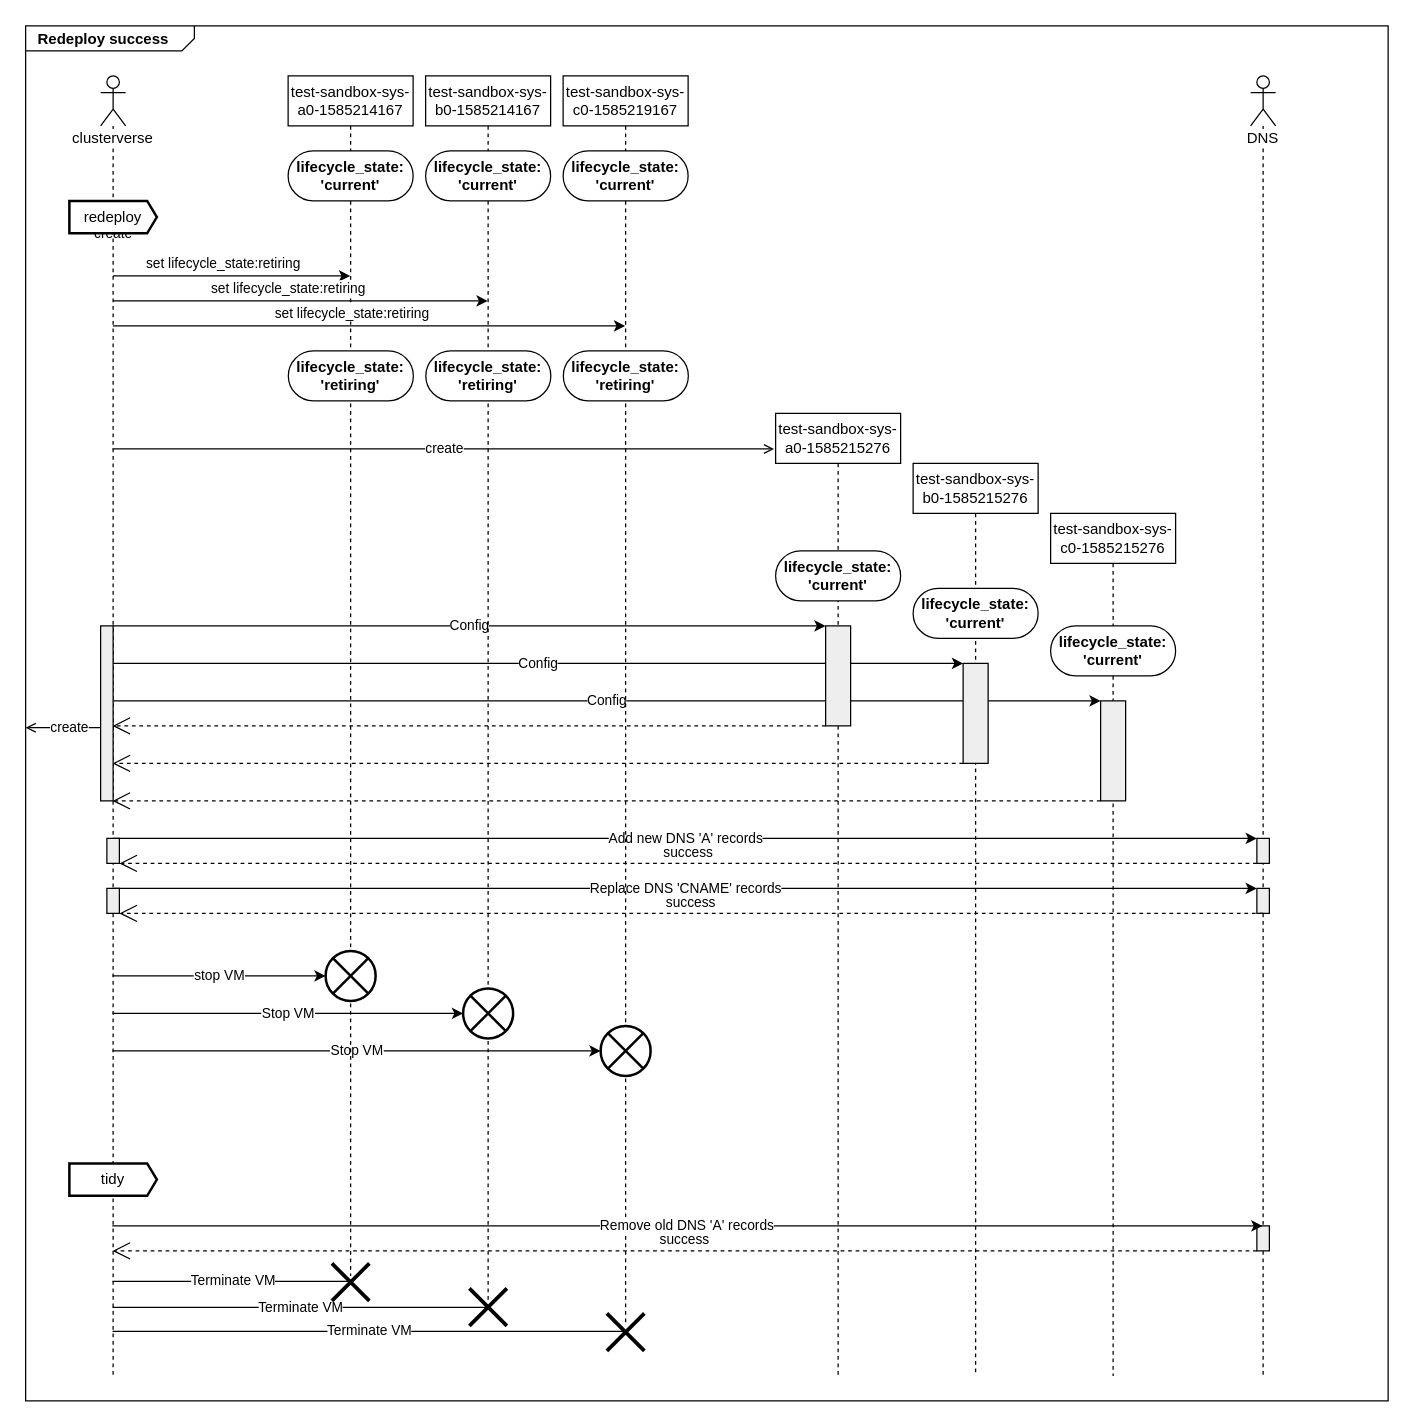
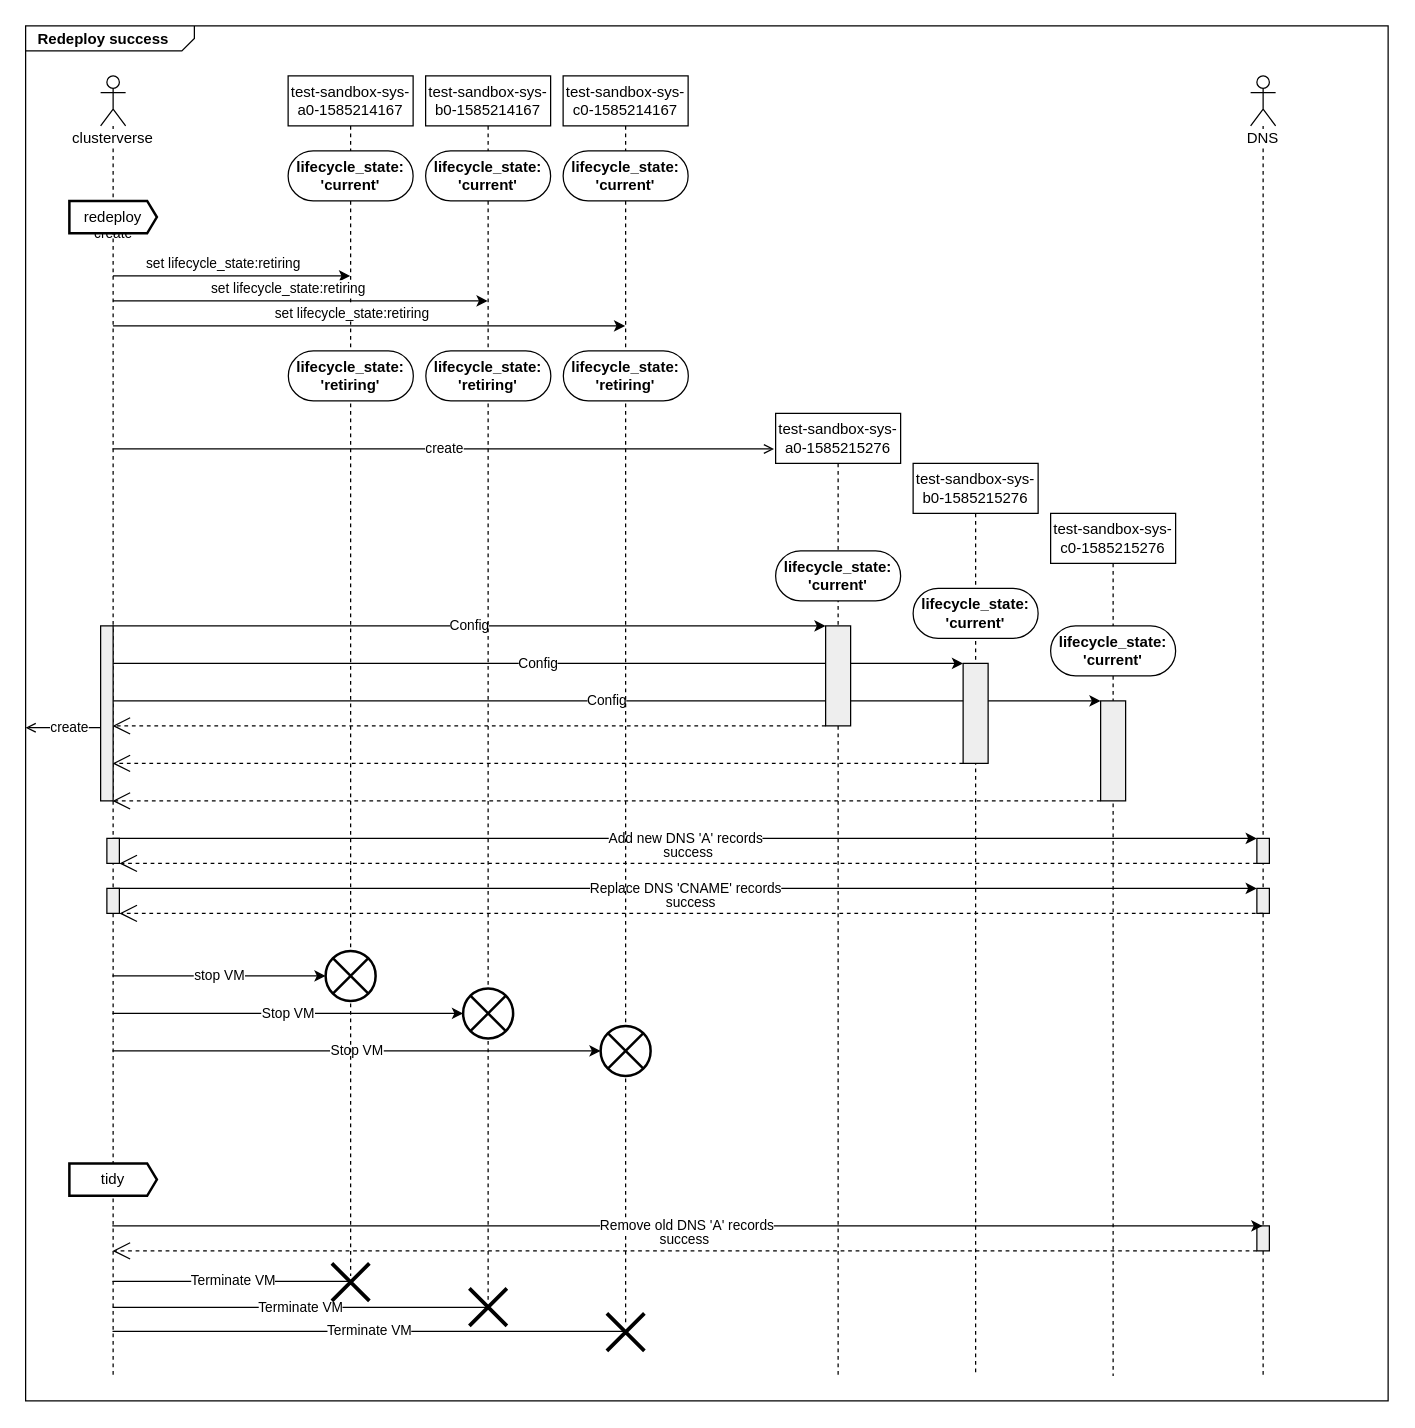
- <mxCell id="31" value="test-sandbox-sys-c0-1585219167" style="shape=umlLifeline;perimeter=lifelinePerimeter;whiteSpace=wrap;html=1;container=1;collapsible=0;recursiveResize=0;outlineConnect=0;" parent="1" vertex="1"><mxGeometry x="450" y="60" width="100" height="1000" as="geometry" /></mxCell>
+ <mxCell id="31" value="test-sandbox-sys-c0-1585214167" style="shape=umlLifeline;perimeter=lifelinePerimeter;whiteSpace=wrap;html=1;container=1;collapsible=0;recursiveResize=0;outlineConnect=0;" parent="1" vertex="1"><mxGeometry x="450" y="60" width="100" height="1000" as="geometry" /></mxCell>
